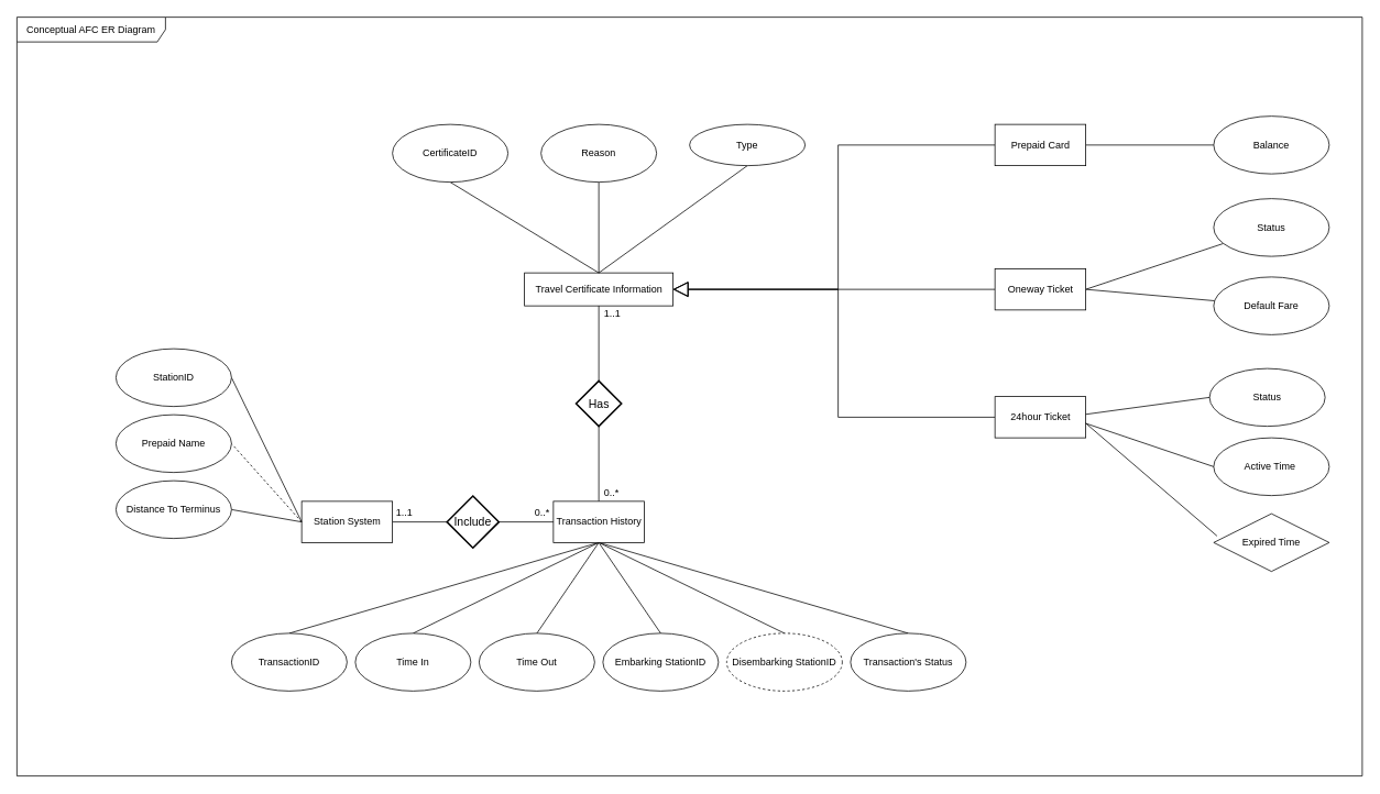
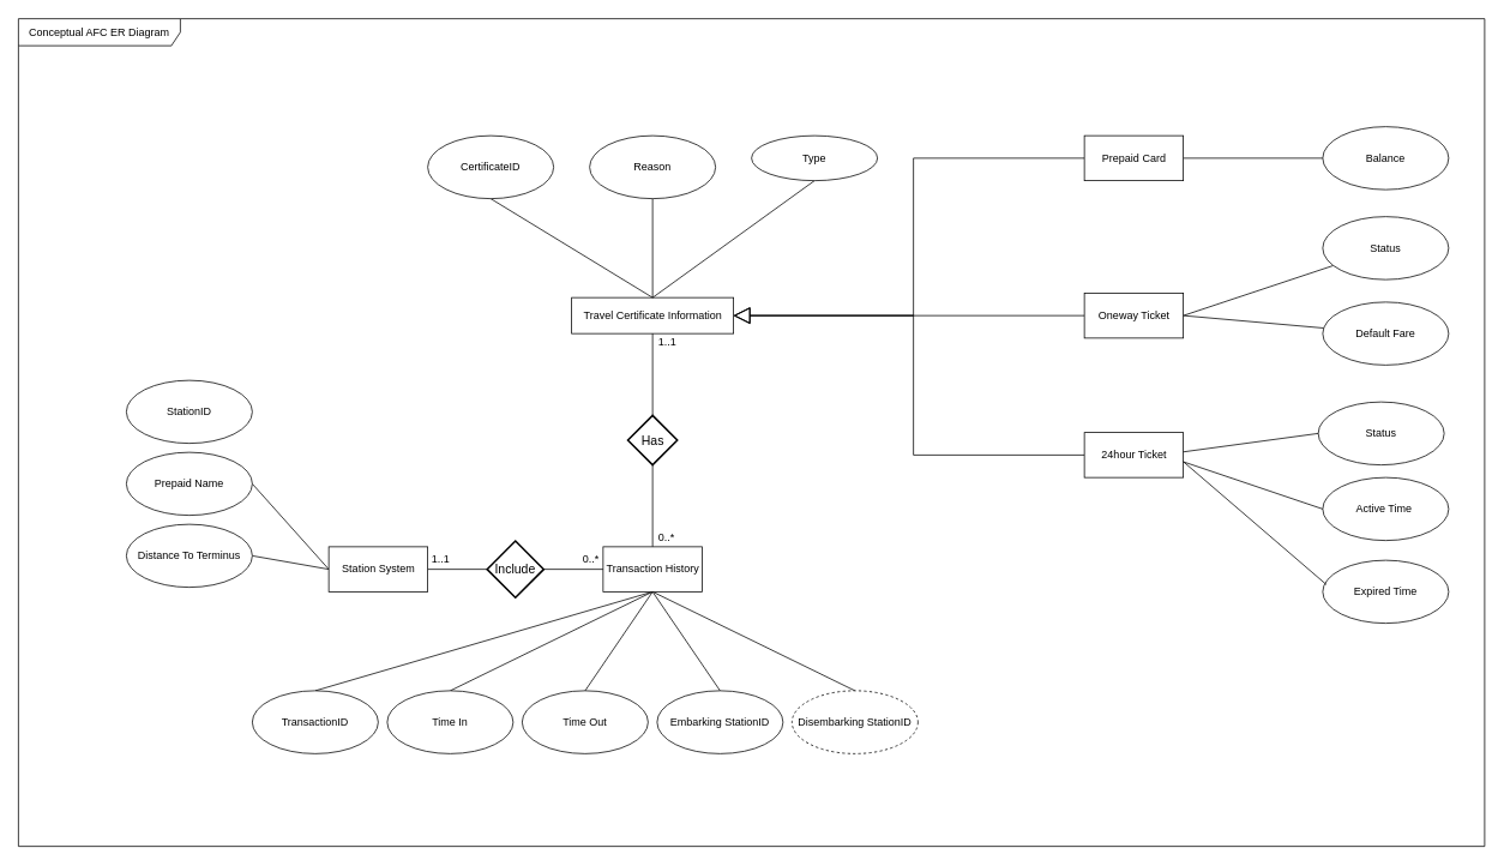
- <mxCell id="40" style="rounded=0;orthogonalLoop=1;jettySize=auto;html=1;exitX=1;exitY=0.5;exitDx=0;exitDy=0;entryX=0;entryY=0.5;entryDx=0;entryDy=0;startArrow=none;startFill=0;endArrow=none;endFill=0;endSize=16;strokeColor=#000000;strokeWidth=1;" parent="1" source="41" target="39" edge="1"><mxGeometry relative="1" as="geometry" /></mxCell>
- <mxCell id="37" style="edgeStyle=none;rounded=0;orthogonalLoop=1;jettySize=auto;html=1;exitX=0;exitY=0.5;exitDx=0;exitDy=0;entryX=1;entryY=0.5;entryDx=0;entryDy=0;startArrow=none;startFill=0;endArrow=none;endFill=0;endSize=16;strokeColor=#000000;strokeWidth=1;dashed=1;" parent="1" source="39" target="42" edge="1"><mxGeometry relative="1" as="geometry" /></mxCell>
+ <mxCell id="37" style="edgeStyle=none;rounded=0;orthogonalLoop=1;jettySize=auto;html=1;exitX=0;exitY=0.5;exitDx=0;exitDy=0;entryX=1;entryY=0.5;entryDx=0;entryDy=0;startArrow=none;startFill=0;endArrow=none;endFill=0;endSize=16;strokeColor=#000000;strokeWidth=1;" parent="1" source="39" target="42" edge="1"><mxGeometry relative="1" as="geometry" /></mxCell>
- <mxCell id="52" value="Expired Time" style="rhombus;whiteSpace=wrap;html=1;" parent="1" vertex="1"><mxGeometry x="1470" y="622" width="140" height="70" as="geometry" /></mxCell>
+ <mxCell id="52" value="Expired Time" style="ellipse;whiteSpace=wrap;html=1;" parent="1" vertex="1"><mxGeometry x="1470" y="622" width="140" height="70" as="geometry" /></mxCell>
- <mxCell id="12" style="edgeStyle=none;rounded=0;orthogonalLoop=1;jettySize=auto;html=1;exitX=0.5;exitY=1;exitDx=0;exitDy=0;entryX=0.5;entryY=0;entryDx=0;entryDy=0;startArrow=none;startFill=0;endArrow=none;endFill=0;strokeColor=#000000;" parent="1" source="13" target="35" edge="1"><mxGeometry relative="1" as="geometry" /></mxCell>
- <mxCell id="35" value="Transaction's Status&lt;br&gt;" style="ellipse;whiteSpace=wrap;html=1;" parent="1" vertex="1"><mxGeometry x="1030" y="767" width="140" height="70" as="geometry" /></mxCell>
